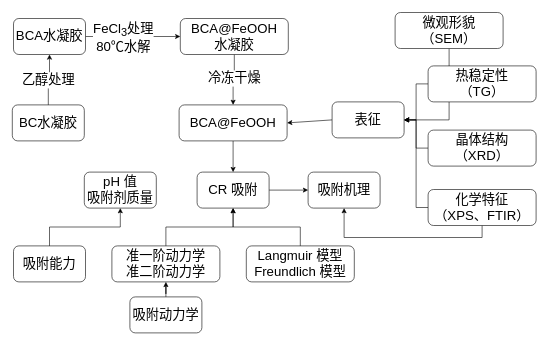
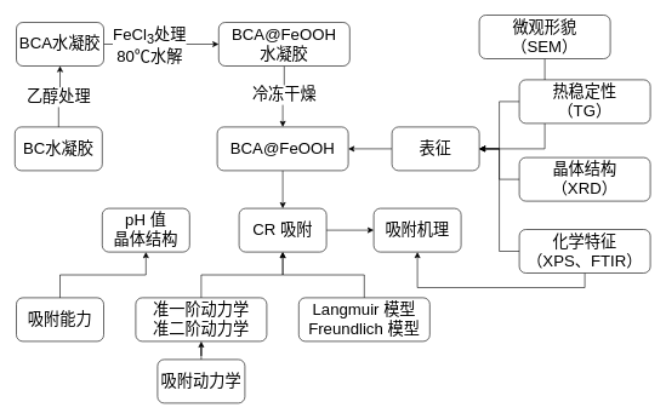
- <mxCell id="5" value="&lt;font style=&quot;font-size: 22px;&quot;&gt;表征&lt;/font&gt;" style="rounded=1;whiteSpace=wrap;html=1;" vertex="1" parent="1"><mxGeometry x="553" y="169" width="120" height="60" as="geometry" /></mxCell>
+ <mxCell id="5" value="&lt;font style=&quot;font-size: 22px;&quot;&gt;表征&lt;/font&gt;" style="rounded=1;whiteSpace=wrap;html=1;" vertex="1" parent="1"><mxGeometry x="538" y="174" width="120" height="60" as="geometry" /></mxCell>
- <mxCell id="10" value="pH 值&lt;div&gt;吸附剂质量&lt;/div&gt;" style="rounded=1;whiteSpace=wrap;html=1;fontSize=22;" vertex="1" parent="1"><mxGeometry x="140" y="286" width="120" height="60" as="geometry" /></mxCell>
+ <mxCell id="10" value="pH 值&lt;div&gt;晶体结构&lt;/div&gt;" style="rounded=1;whiteSpace=wrap;html=1;fontSize=22;" vertex="1" parent="1"><mxGeometry x="140" y="286" width="120" height="60" as="geometry" /></mxCell>
